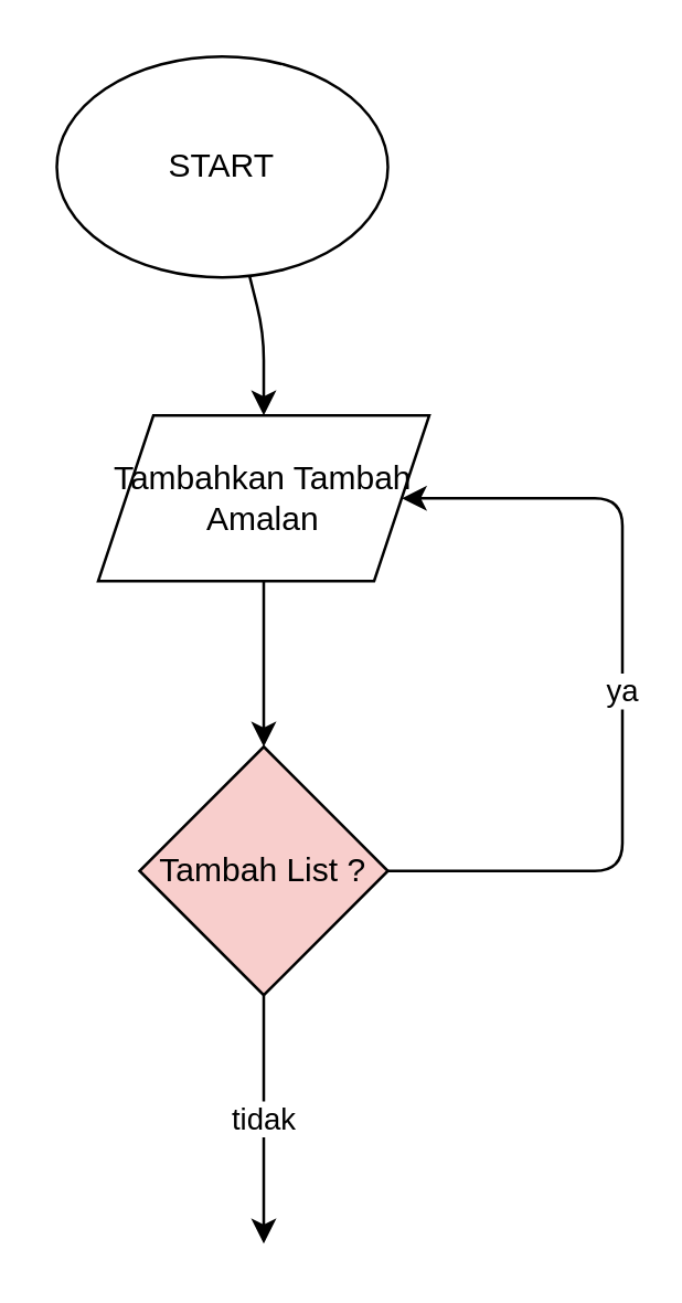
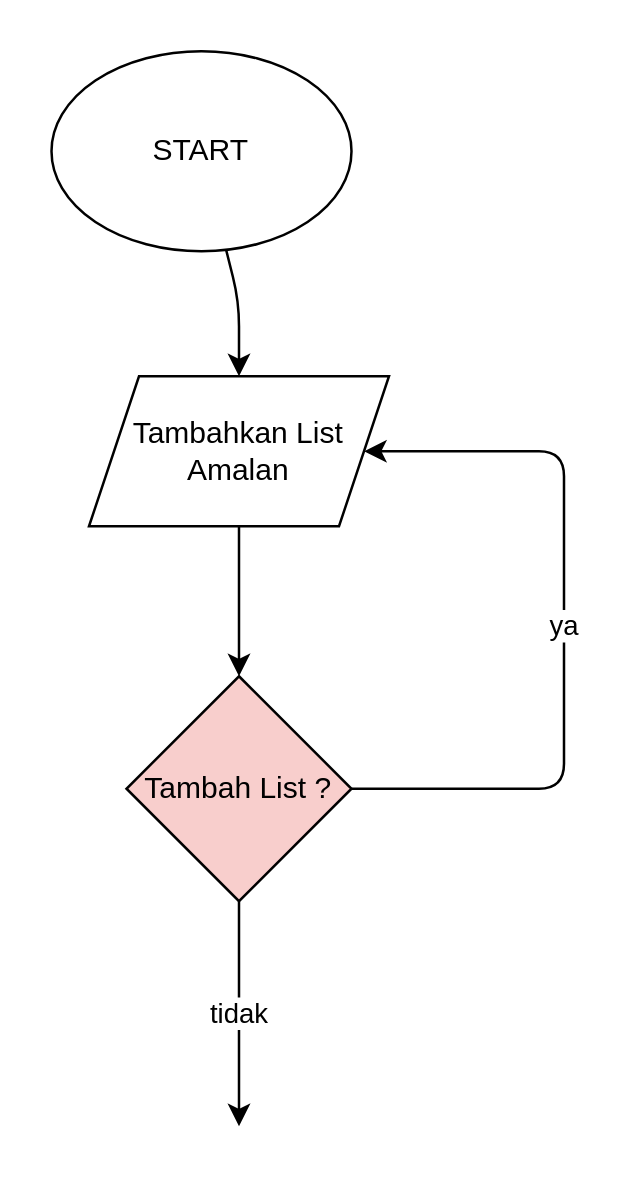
- <mxCell id="5" value="Tambahkan Tambah Amalan" style="shape=parallelogram;perimeter=parallelogramPerimeter;whiteSpace=wrap;html=1;fixedSize=1;" vertex="1" parent="1"><mxGeometry x="35" y="150" width="120" height="60" as="geometry" /></mxCell>
+ <mxCell id="5" value="Tambahkan List Amalan" style="shape=parallelogram;perimeter=parallelogramPerimeter;whiteSpace=wrap;html=1;fixedSize=1;" vertex="1" parent="1"><mxGeometry x="35" y="150" width="120" height="60" as="geometry" /></mxCell>
